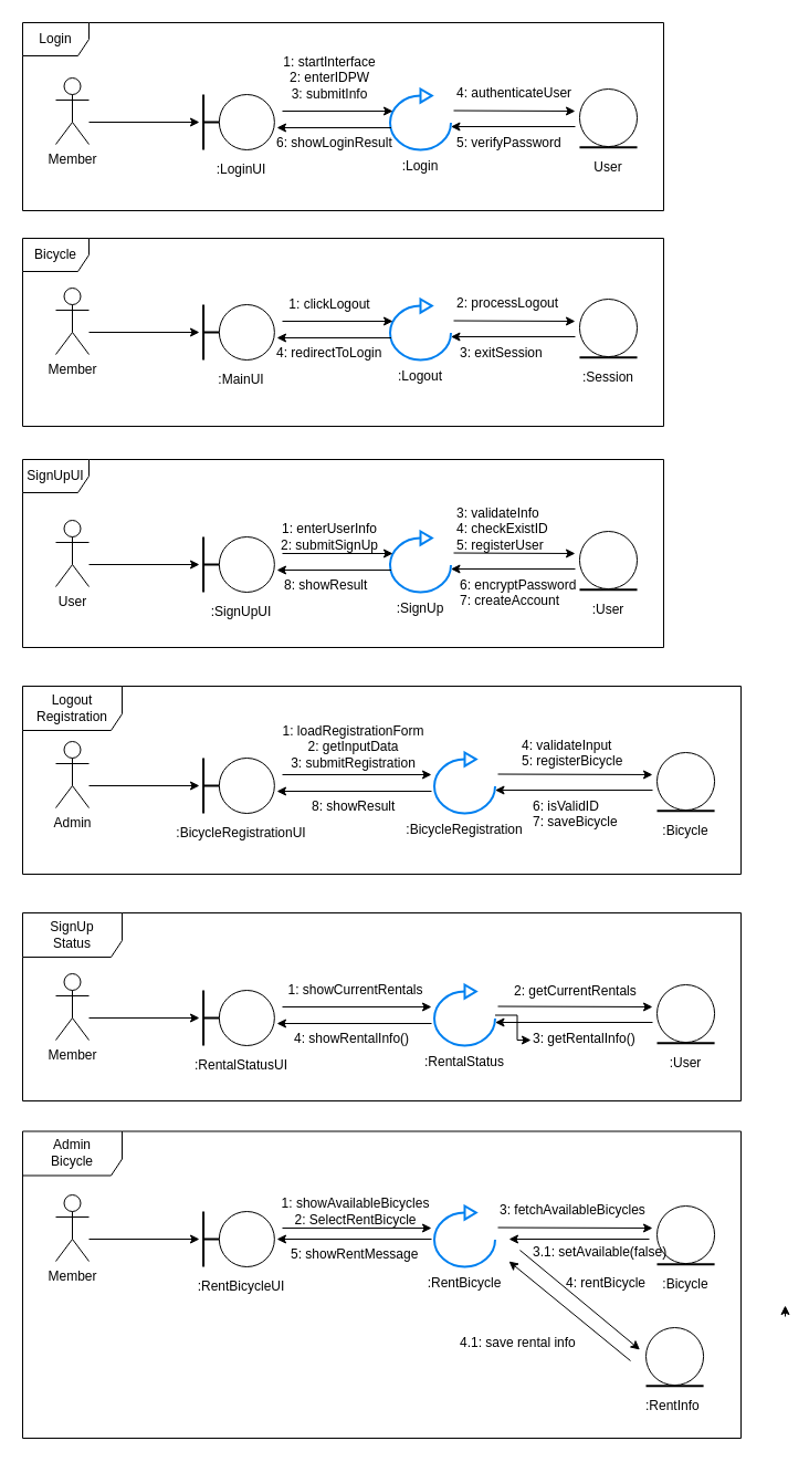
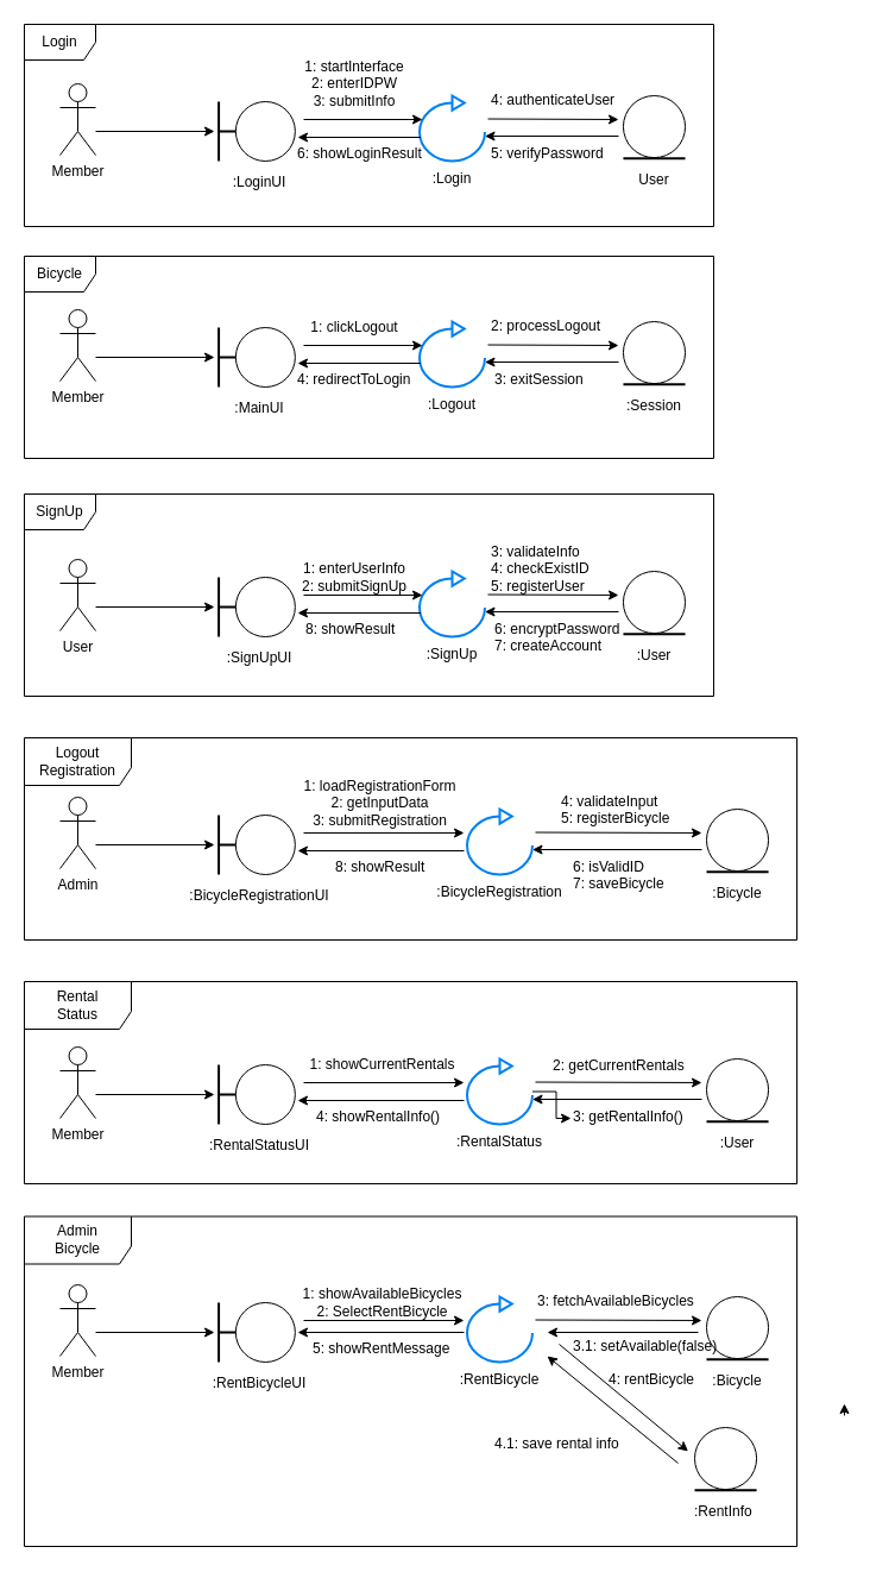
- <mxCell id="67" value="SignUpUI" style="shape=umlFrame;whiteSpace=wrap;html=1;pointerEvents=0;" vertex="1" parent="1"><mxGeometry x="20" y="415" width="580" height="170" as="geometry" /></mxCell>
+ <mxCell id="67" value="SignUp" style="shape=umlFrame;whiteSpace=wrap;html=1;pointerEvents=0;" vertex="1" parent="1"><mxGeometry x="20" y="415" width="580" height="170" as="geometry" /></mxCell>
- <mxCell id="112" value="SignUp&lt;br&gt;Status" style="shape=umlFrame;whiteSpace=wrap;html=1;pointerEvents=0;width=90;height=40;" vertex="1" parent="1"><mxGeometry x="20" y="825" width="650" height="170" as="geometry" /></mxCell>
+ <mxCell id="112" value="Rental&lt;br&gt;Status" style="shape=umlFrame;whiteSpace=wrap;html=1;pointerEvents=0;width=90;height=40;" vertex="1" parent="1"><mxGeometry x="20" y="825" width="650" height="170" as="geometry" /></mxCell>
